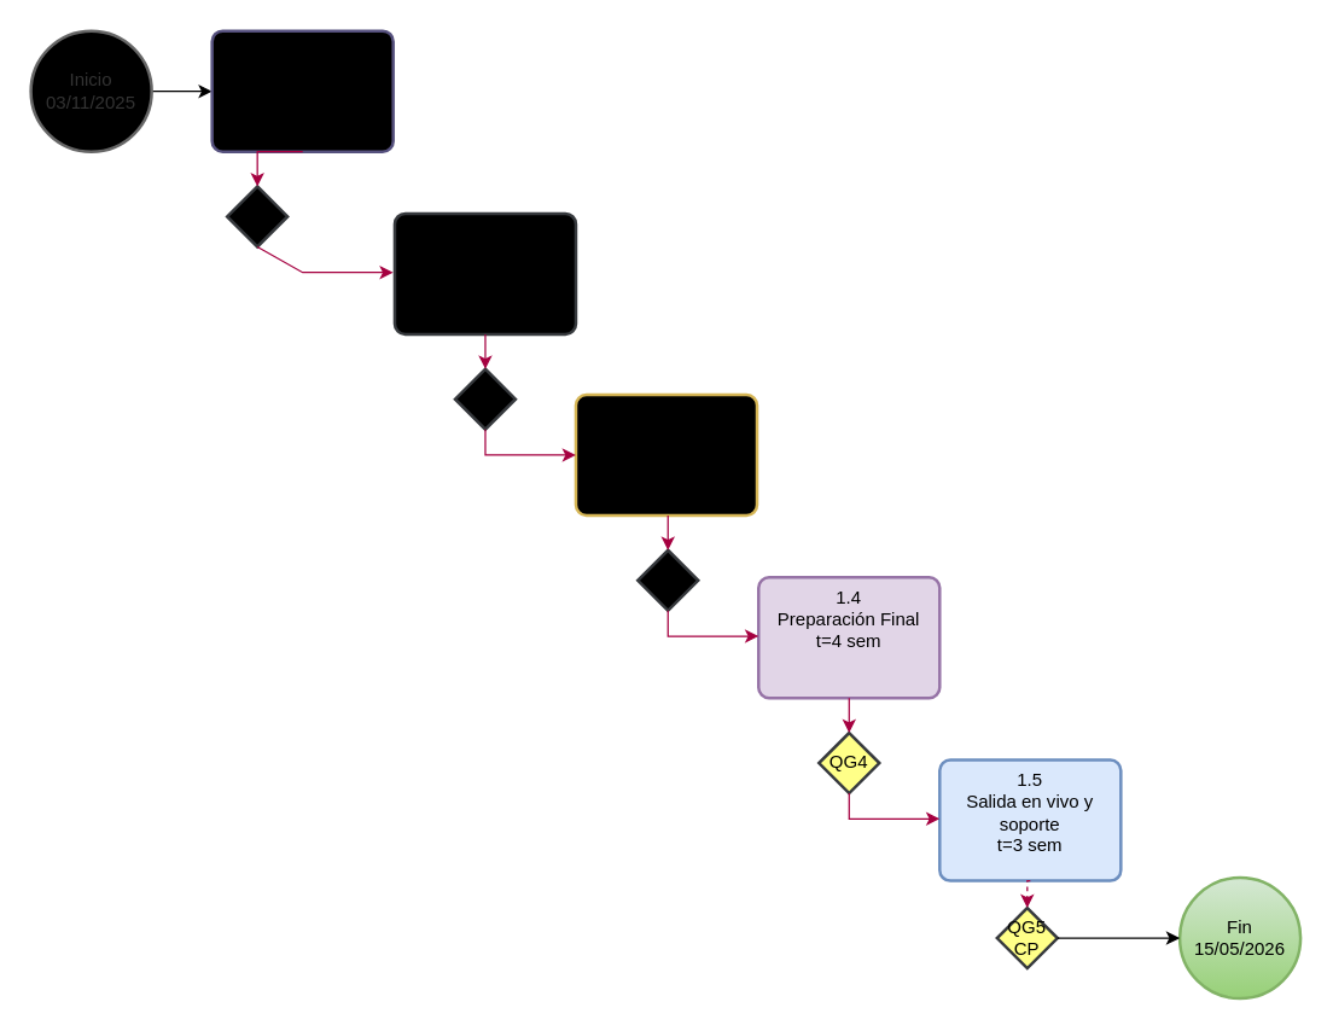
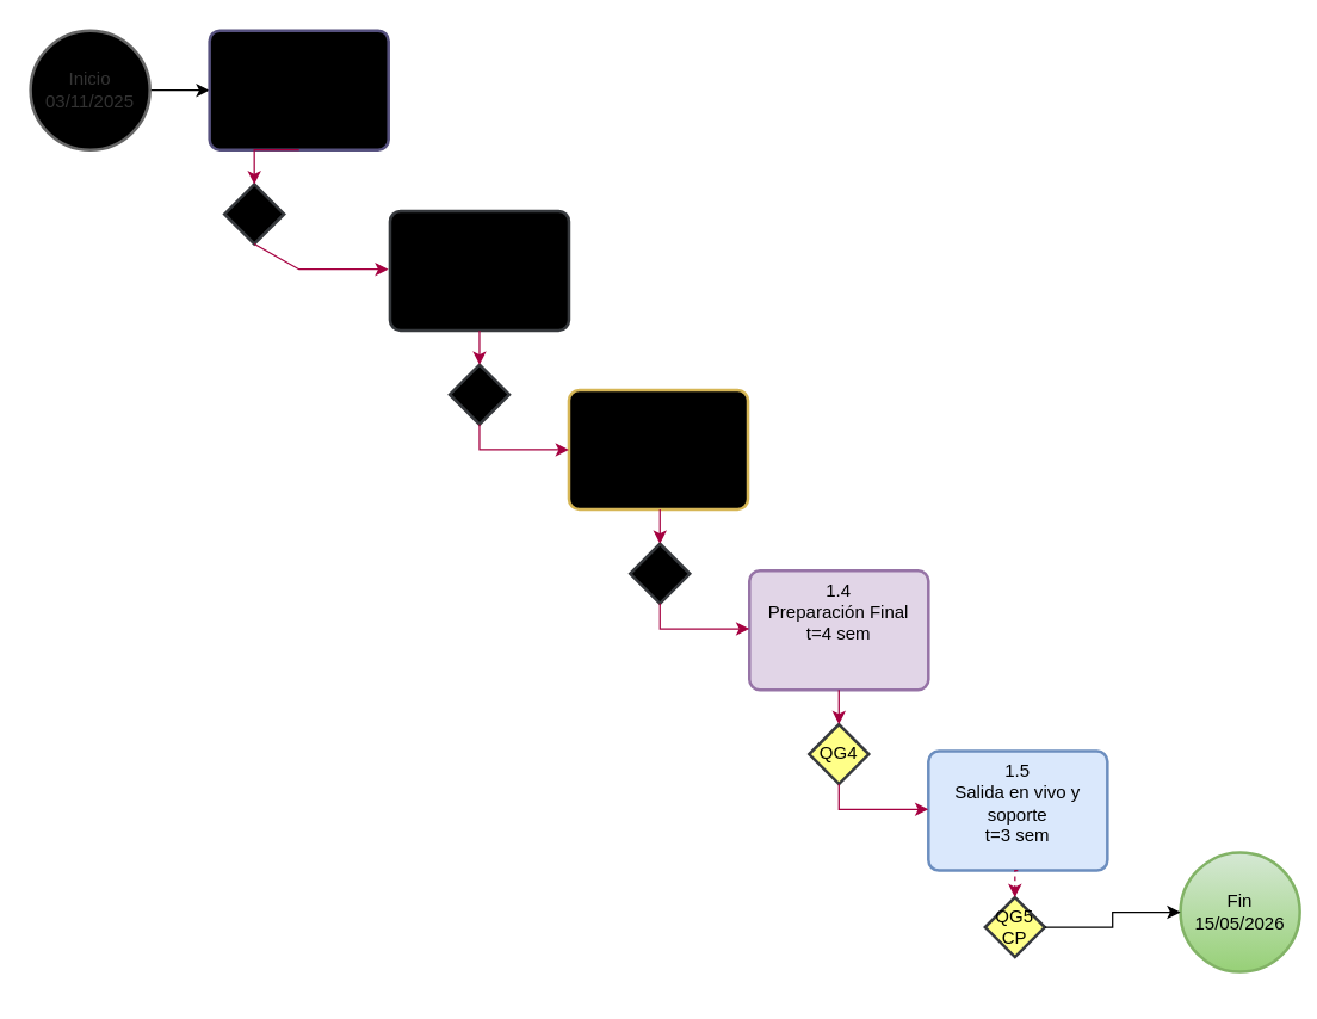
- <mxCell id="25" value="&lt;div&gt;Fin&lt;/div&gt;&lt;div&gt;15/05/2026&lt;/div&gt;" style="strokeWidth=2;html=1;shape=mxgraph.flowchart.start_2;whiteSpace=wrap;fillColor=#d5e8d4;strokeColor=#82b366;gradientColor=#97d077;" parent="1" vertex="1"><mxGeometry x="781" y="581" width="80" height="80" as="geometry" /></mxCell>
+ <mxCell id="25" value="&lt;div&gt;Fin&lt;/div&gt;&lt;div&gt;15/05/2026&lt;/div&gt;" style="strokeWidth=2;html=1;shape=mxgraph.flowchart.start_2;whiteSpace=wrap;fillColor=#d5e8d4;strokeColor=#82b366;gradientColor=#97d077;" parent="1" vertex="1"><mxGeometry x="791" y="571" width="80" height="80" as="geometry" /></mxCell>
